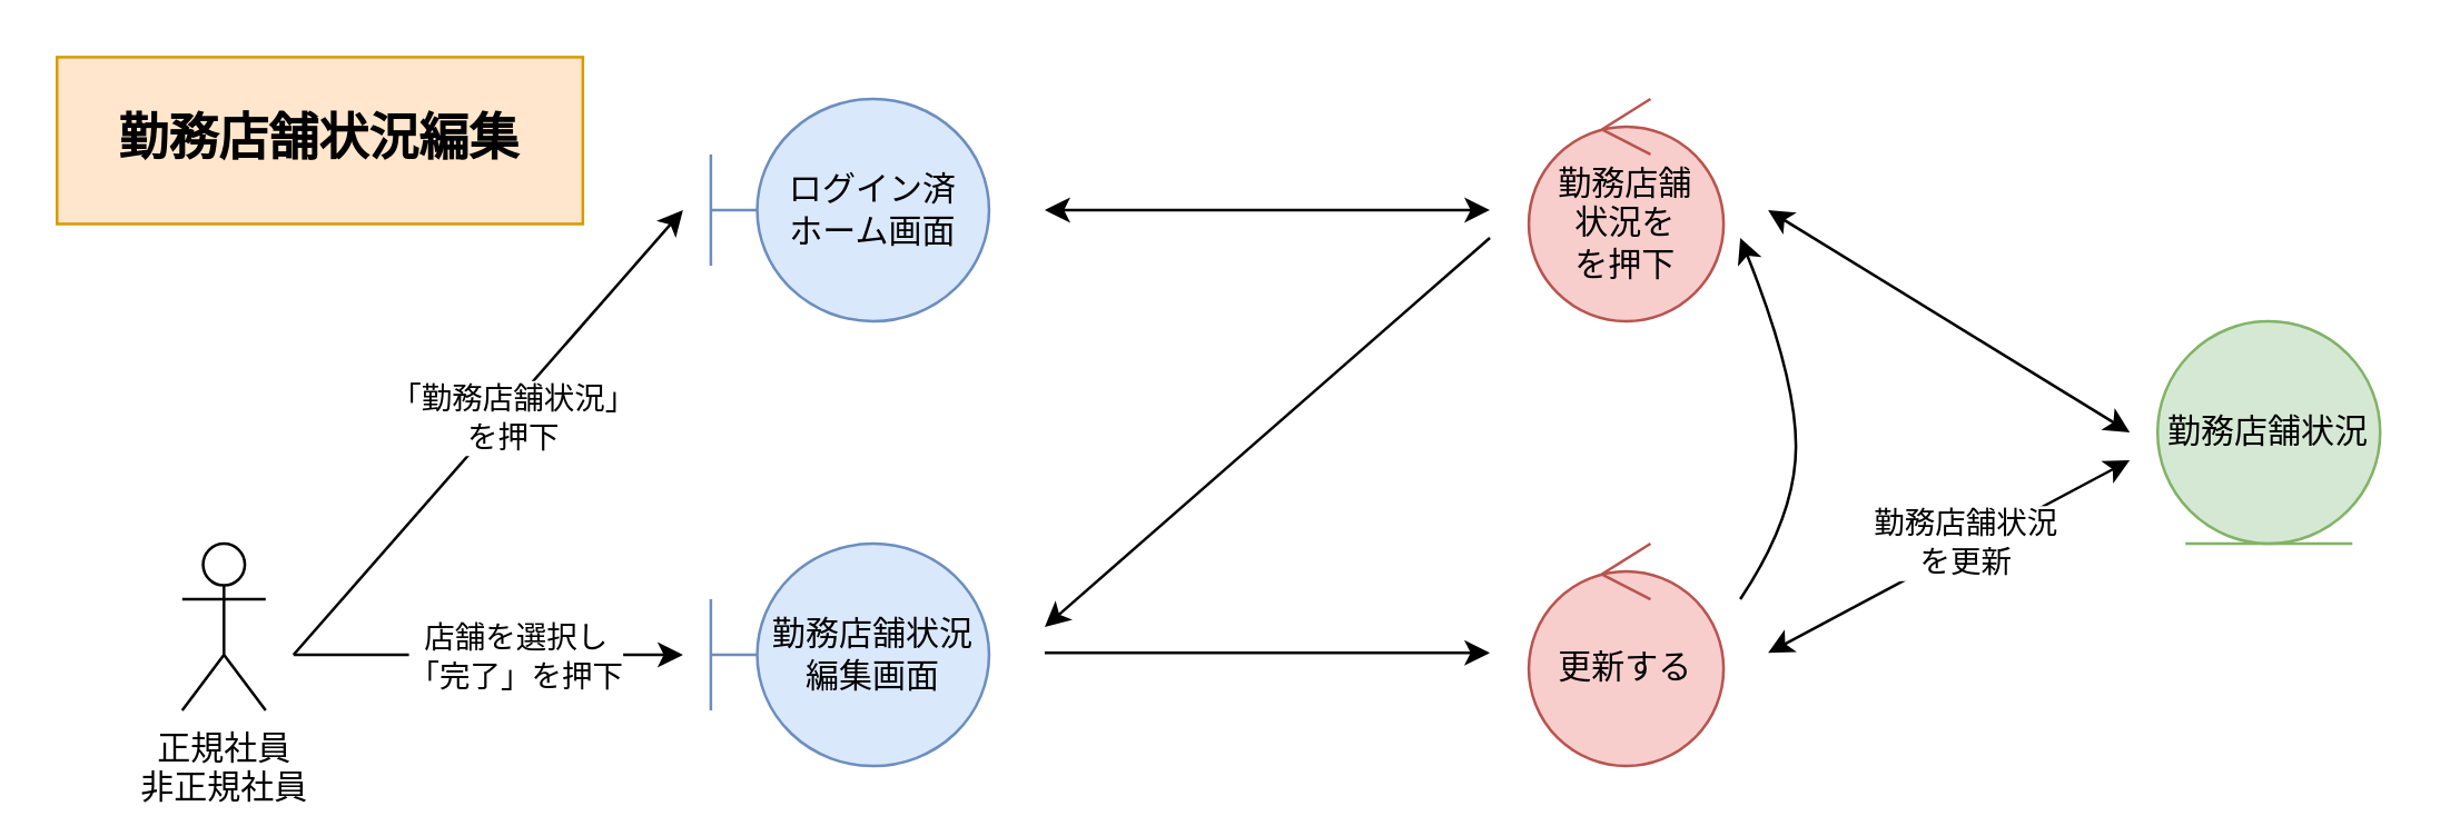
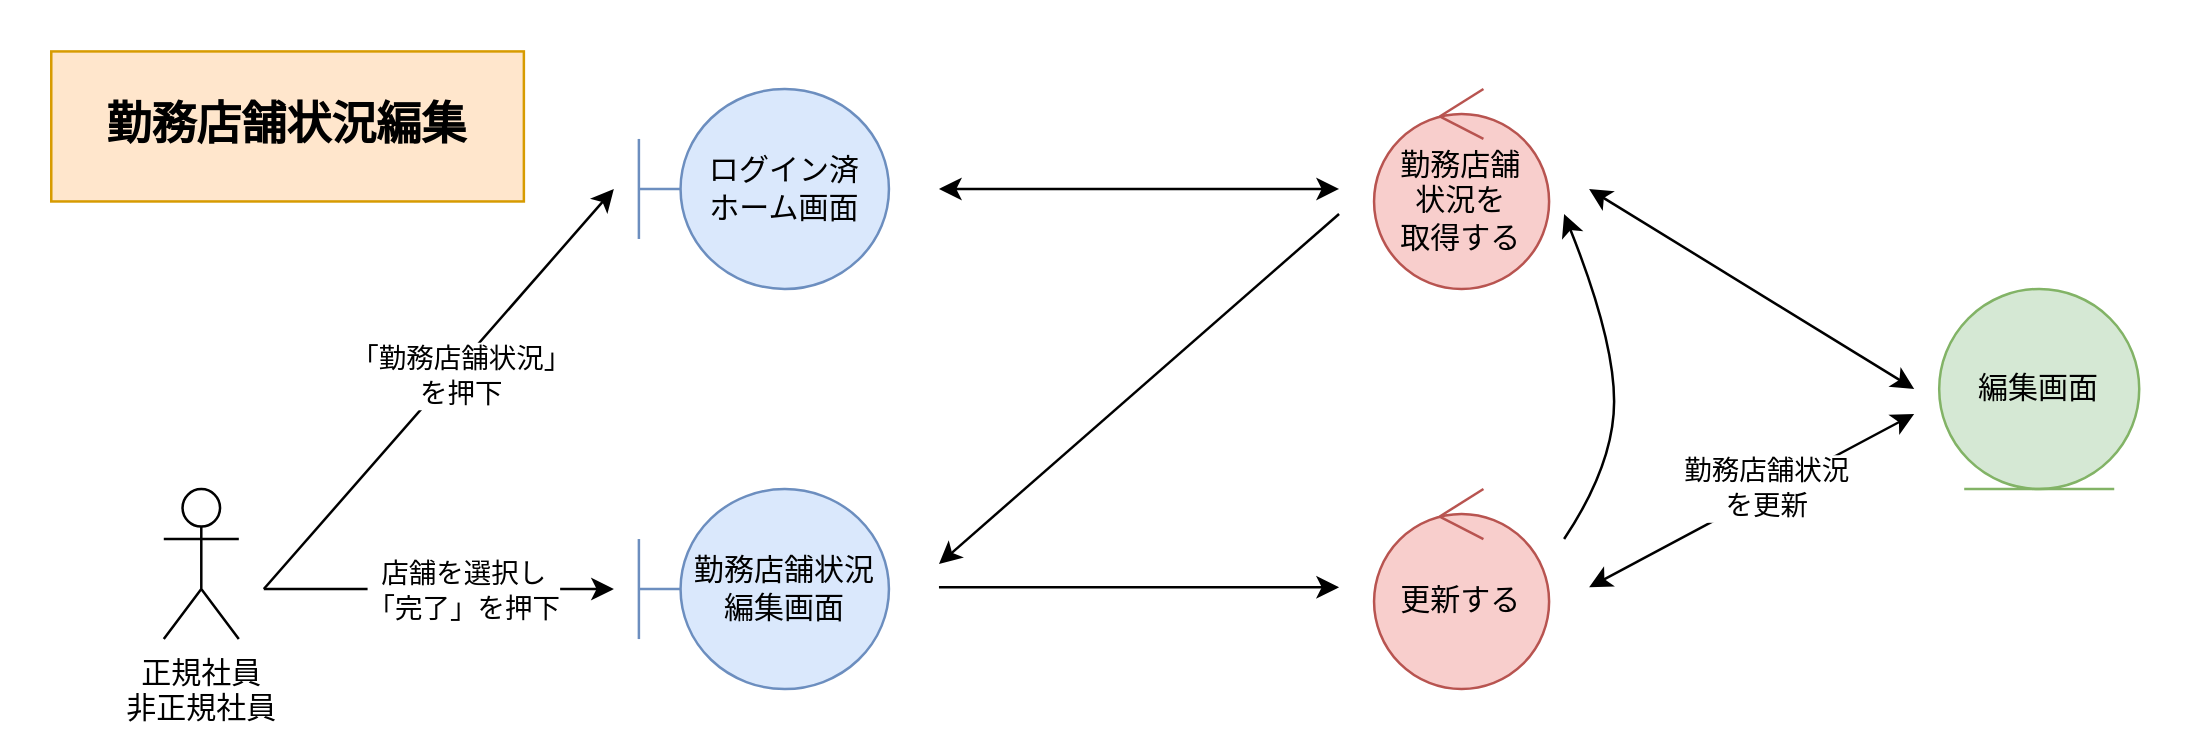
- <mxCell id="7" value="勤務店舗&lt;br&gt;状況を&lt;br&gt;を押下" style="ellipse;shape=umlControl;whiteSpace=wrap;html=1;fillColor=#f8cecc;strokeColor=#b85450;" parent="1" vertex="1"><mxGeometry x="549" y="35" width="70" height="80" as="geometry" /></mxCell>
+ <mxCell id="7" value="勤務店舗&lt;br&gt;状況を&lt;br&gt;取得する" style="ellipse;shape=umlControl;whiteSpace=wrap;html=1;fillColor=#f8cecc;strokeColor=#b85450;" parent="1" vertex="1"><mxGeometry x="549" y="35" width="70" height="80" as="geometry" /></mxCell>
- <mxCell id="9" value="勤務店舗状況" style="ellipse;shape=umlEntity;whiteSpace=wrap;html=1;fillColor=#d5e8d4;strokeColor=#82b366;" parent="1" vertex="1"><mxGeometry x="775" y="115" width="80" height="80" as="geometry" /></mxCell>
+ <mxCell id="9" value="編集画面" style="ellipse;shape=umlEntity;whiteSpace=wrap;html=1;fillColor=#d5e8d4;strokeColor=#82b366;" parent="1" vertex="1"><mxGeometry x="775" y="115" width="80" height="80" as="geometry" /></mxCell>
